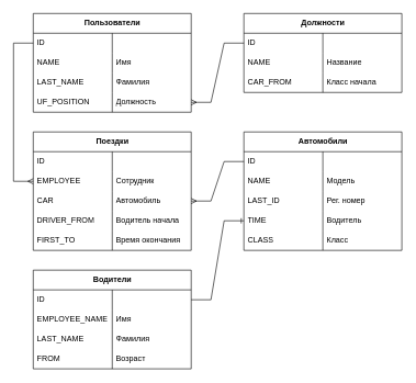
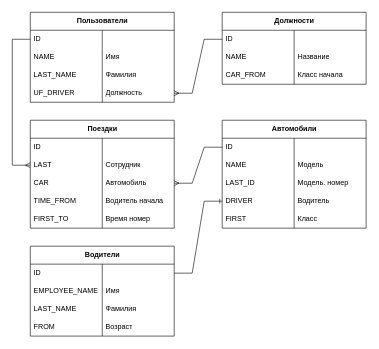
- <mxCell id="16" value="UF_POSITION" style="shape=partialRectangle;connectable=0;fillColor=none;top=0;left=0;bottom=0;right=0;fontStyle=0;overflow=hidden;whiteSpace=wrap;html=1;align=left;spacingLeft=4;" parent="15" vertex="1"><mxGeometry width="120" height="30" as="geometry"><mxRectangle width="120" height="30" as="alternateBounds" /></mxGeometry></mxCell>
+ <mxCell id="16" value="UF_DRIVER" style="shape=partialRectangle;connectable=0;fillColor=none;top=0;left=0;bottom=0;right=0;fontStyle=0;overflow=hidden;whiteSpace=wrap;html=1;align=left;spacingLeft=4;" parent="15" vertex="1"><mxGeometry width="120" height="30" as="geometry"><mxRectangle width="120" height="30" as="alternateBounds" /></mxGeometry></mxCell>
- <mxCell id="49" value="EMPLOYEE" style="shape=partialRectangle;connectable=0;fillColor=none;top=0;left=0;bottom=0;right=0;editable=1;overflow=hidden;whiteSpace=wrap;html=1;align=left;spacingLeft=4;" parent="48" vertex="1"><mxGeometry width="120" height="30" as="geometry"><mxRectangle width="120" height="30" as="alternateBounds" /></mxGeometry></mxCell>
+ <mxCell id="49" value="LAST" style="shape=partialRectangle;connectable=0;fillColor=none;top=0;left=0;bottom=0;right=0;editable=1;overflow=hidden;whiteSpace=wrap;html=1;align=left;spacingLeft=4;" parent="48" vertex="1"><mxGeometry width="120" height="30" as="geometry"><mxRectangle width="120" height="30" as="alternateBounds" /></mxGeometry></mxCell>
- <mxCell id="37" value="Рег. номер" style="shape=partialRectangle;connectable=0;fillColor=none;top=0;left=0;bottom=0;right=0;align=left;spacingLeft=4;overflow=hidden;whiteSpace=wrap;html=1;" parent="35" vertex="1"><mxGeometry x="120" width="120" height="30" as="geometry"><mxRectangle width="120" height="30" as="alternateBounds" /></mxGeometry></mxCell>
+ <mxCell id="37" value="Модель. номер" style="shape=partialRectangle;connectable=0;fillColor=none;top=0;left=0;bottom=0;right=0;align=left;spacingLeft=4;overflow=hidden;whiteSpace=wrap;html=1;" parent="35" vertex="1"><mxGeometry x="120" width="120" height="30" as="geometry"><mxRectangle width="120" height="30" as="alternateBounds" /></mxGeometry></mxCell>
- <mxCell id="55" value="DRIVER_FROM" style="shape=partialRectangle;connectable=0;fillColor=none;top=0;left=0;bottom=0;right=0;fontStyle=0;overflow=hidden;whiteSpace=wrap;html=1;align=left;spacingLeft=4;" parent="54" vertex="1"><mxGeometry width="120" height="30" as="geometry"><mxRectangle width="120" height="30" as="alternateBounds" /></mxGeometry></mxCell>
+ <mxCell id="55" value="TIME_FROM" style="shape=partialRectangle;connectable=0;fillColor=none;top=0;left=0;bottom=0;right=0;fontStyle=0;overflow=hidden;whiteSpace=wrap;html=1;align=left;spacingLeft=4;" parent="54" vertex="1"><mxGeometry width="120" height="30" as="geometry"><mxRectangle width="120" height="30" as="alternateBounds" /></mxGeometry></mxCell>
- <mxCell id="39" value="TIME" style="shape=partialRectangle;connectable=0;fillColor=none;top=0;left=0;bottom=0;right=0;fontStyle=0;overflow=hidden;whiteSpace=wrap;html=1;align=left;spacingLeft=4;" parent="38" vertex="1"><mxGeometry width="120" height="30" as="geometry"><mxRectangle width="120" height="30" as="alternateBounds" /></mxGeometry></mxCell>
+ <mxCell id="39" value="DRIVER" style="shape=partialRectangle;connectable=0;fillColor=none;top=0;left=0;bottom=0;right=0;fontStyle=0;overflow=hidden;whiteSpace=wrap;html=1;align=left;spacingLeft=4;" parent="38" vertex="1"><mxGeometry width="120" height="30" as="geometry"><mxRectangle width="120" height="30" as="alternateBounds" /></mxGeometry></mxCell>
- <mxCell id="59" value="Время окончания" style="shape=partialRectangle;connectable=0;fillColor=none;top=0;left=0;bottom=0;right=0;align=left;spacingLeft=4;fontStyle=0;overflow=hidden;whiteSpace=wrap;html=1;" parent="57" vertex="1"><mxGeometry x="120" width="120" height="30" as="geometry"><mxRectangle width="120" height="30" as="alternateBounds" /></mxGeometry></mxCell>
+ <mxCell id="59" value="Время номер" style="shape=partialRectangle;connectable=0;fillColor=none;top=0;left=0;bottom=0;right=0;align=left;spacingLeft=4;fontStyle=0;overflow=hidden;whiteSpace=wrap;html=1;" parent="57" vertex="1"><mxGeometry x="120" width="120" height="30" as="geometry"><mxRectangle width="120" height="30" as="alternateBounds" /></mxGeometry></mxCell>
- <mxCell id="42" value="CLASS" style="shape=partialRectangle;connectable=0;fillColor=none;top=0;left=0;bottom=0;right=0;fontStyle=0;overflow=hidden;whiteSpace=wrap;html=1;align=left;spacingLeft=4;" parent="41" vertex="1"><mxGeometry width="120" height="30" as="geometry"><mxRectangle width="120" height="30" as="alternateBounds" /></mxGeometry></mxCell>
+ <mxCell id="42" value="FIRST" style="shape=partialRectangle;connectable=0;fillColor=none;top=0;left=0;bottom=0;right=0;fontStyle=0;overflow=hidden;whiteSpace=wrap;html=1;align=left;spacingLeft=4;" parent="41" vertex="1"><mxGeometry width="120" height="30" as="geometry"><mxRectangle width="120" height="30" as="alternateBounds" /></mxGeometry></mxCell>
